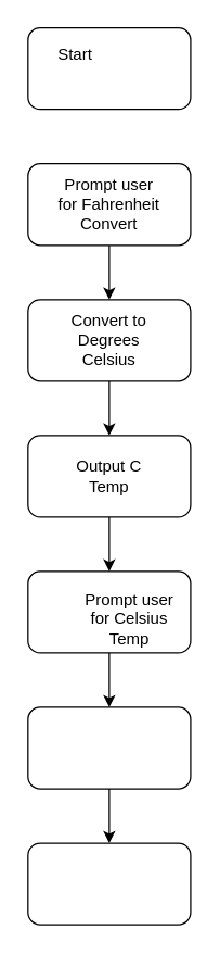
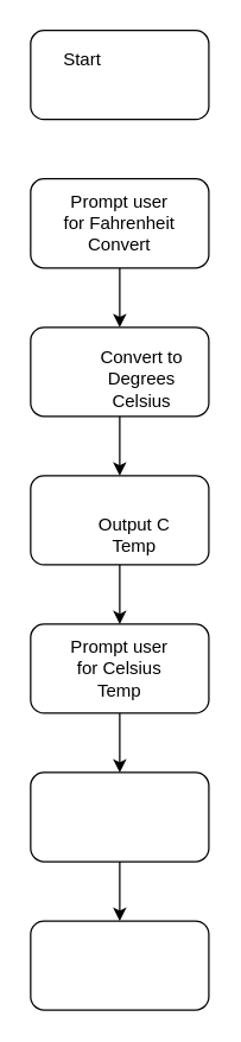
- <mxCell id="9" value="Convert to Degrees Celsius" style="text;html=1;strokeColor=none;fillColor=none;align=center;verticalAlign=middle;whiteSpace=wrap;rounded=0;" vertex="1" parent="1"><mxGeometry x="40" y="232.5" width="80" height="35" as="geometry" /></mxCell>
+ <mxCell id="9" value="Convert to Degrees Celsius" style="text;html=1;strokeColor=none;fillColor=none;align=center;verticalAlign=middle;whiteSpace=wrap;rounded=0;" vertex="1" parent="1"><mxGeometry x="55" y="237.5" width="80" height="35" as="geometry" /></mxCell>
- <mxCell id="18" value="Output C Temp" style="text;html=1;strokeColor=none;fillColor=none;align=center;verticalAlign=middle;whiteSpace=wrap;rounded=0;" vertex="1" parent="1"><mxGeometry x="40" y="332.5" width="80" height="35" as="geometry" /></mxCell>
+ <mxCell id="18" value="Output C Temp" style="text;html=1;strokeColor=none;fillColor=none;align=center;verticalAlign=middle;whiteSpace=wrap;rounded=0;" vertex="1" parent="1"><mxGeometry x="50" y="342.5" width="80" height="35" as="geometry" /></mxCell>
- <mxCell id="12" value="Prompt user for Celsius Temp" style="text;html=1;strokeColor=none;fillColor=none;align=center;verticalAlign=middle;whiteSpace=wrap;rounded=0;" vertex="1" parent="1"><mxGeometry x="55" y="437.5" width="80" height="35" as="geometry" /></mxCell>
+ <mxCell id="12" value="Prompt user for Celsius Temp" style="text;html=1;strokeColor=none;fillColor=none;align=center;verticalAlign=middle;whiteSpace=wrap;rounded=0;" vertex="1" parent="1"><mxGeometry x="40" y="432.5" width="80" height="35" as="geometry" /></mxCell>
